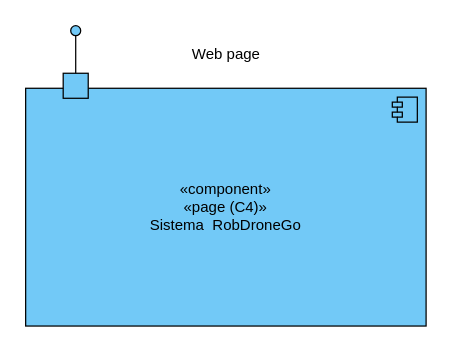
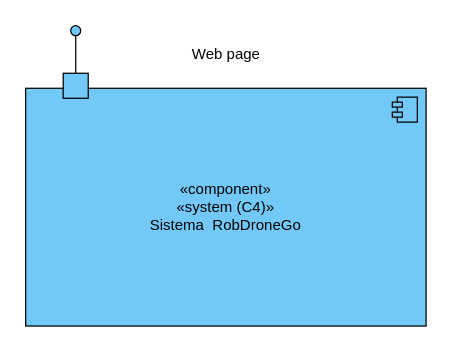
- <mxCell id="2" value="«component»&lt;br&gt;«page (C4)»&lt;br&gt;Sistema&amp;nbsp; RobDroneGo" style="html=1;dropTarget=0;whiteSpace=wrap;fillColor=#72c9f7;" parent="1" vertex="1"><mxGeometry x="20" y="70" width="320" height="190" as="geometry" /></mxCell>
+ <mxCell id="2" value="«component»&lt;br&gt;«system (C4)»&lt;br&gt;Sistema&amp;nbsp; RobDroneGo" style="html=1;dropTarget=0;whiteSpace=wrap;fillColor=#72c9f7;" parent="1" vertex="1"><mxGeometry x="20" y="70" width="320" height="190" as="geometry" /></mxCell>
